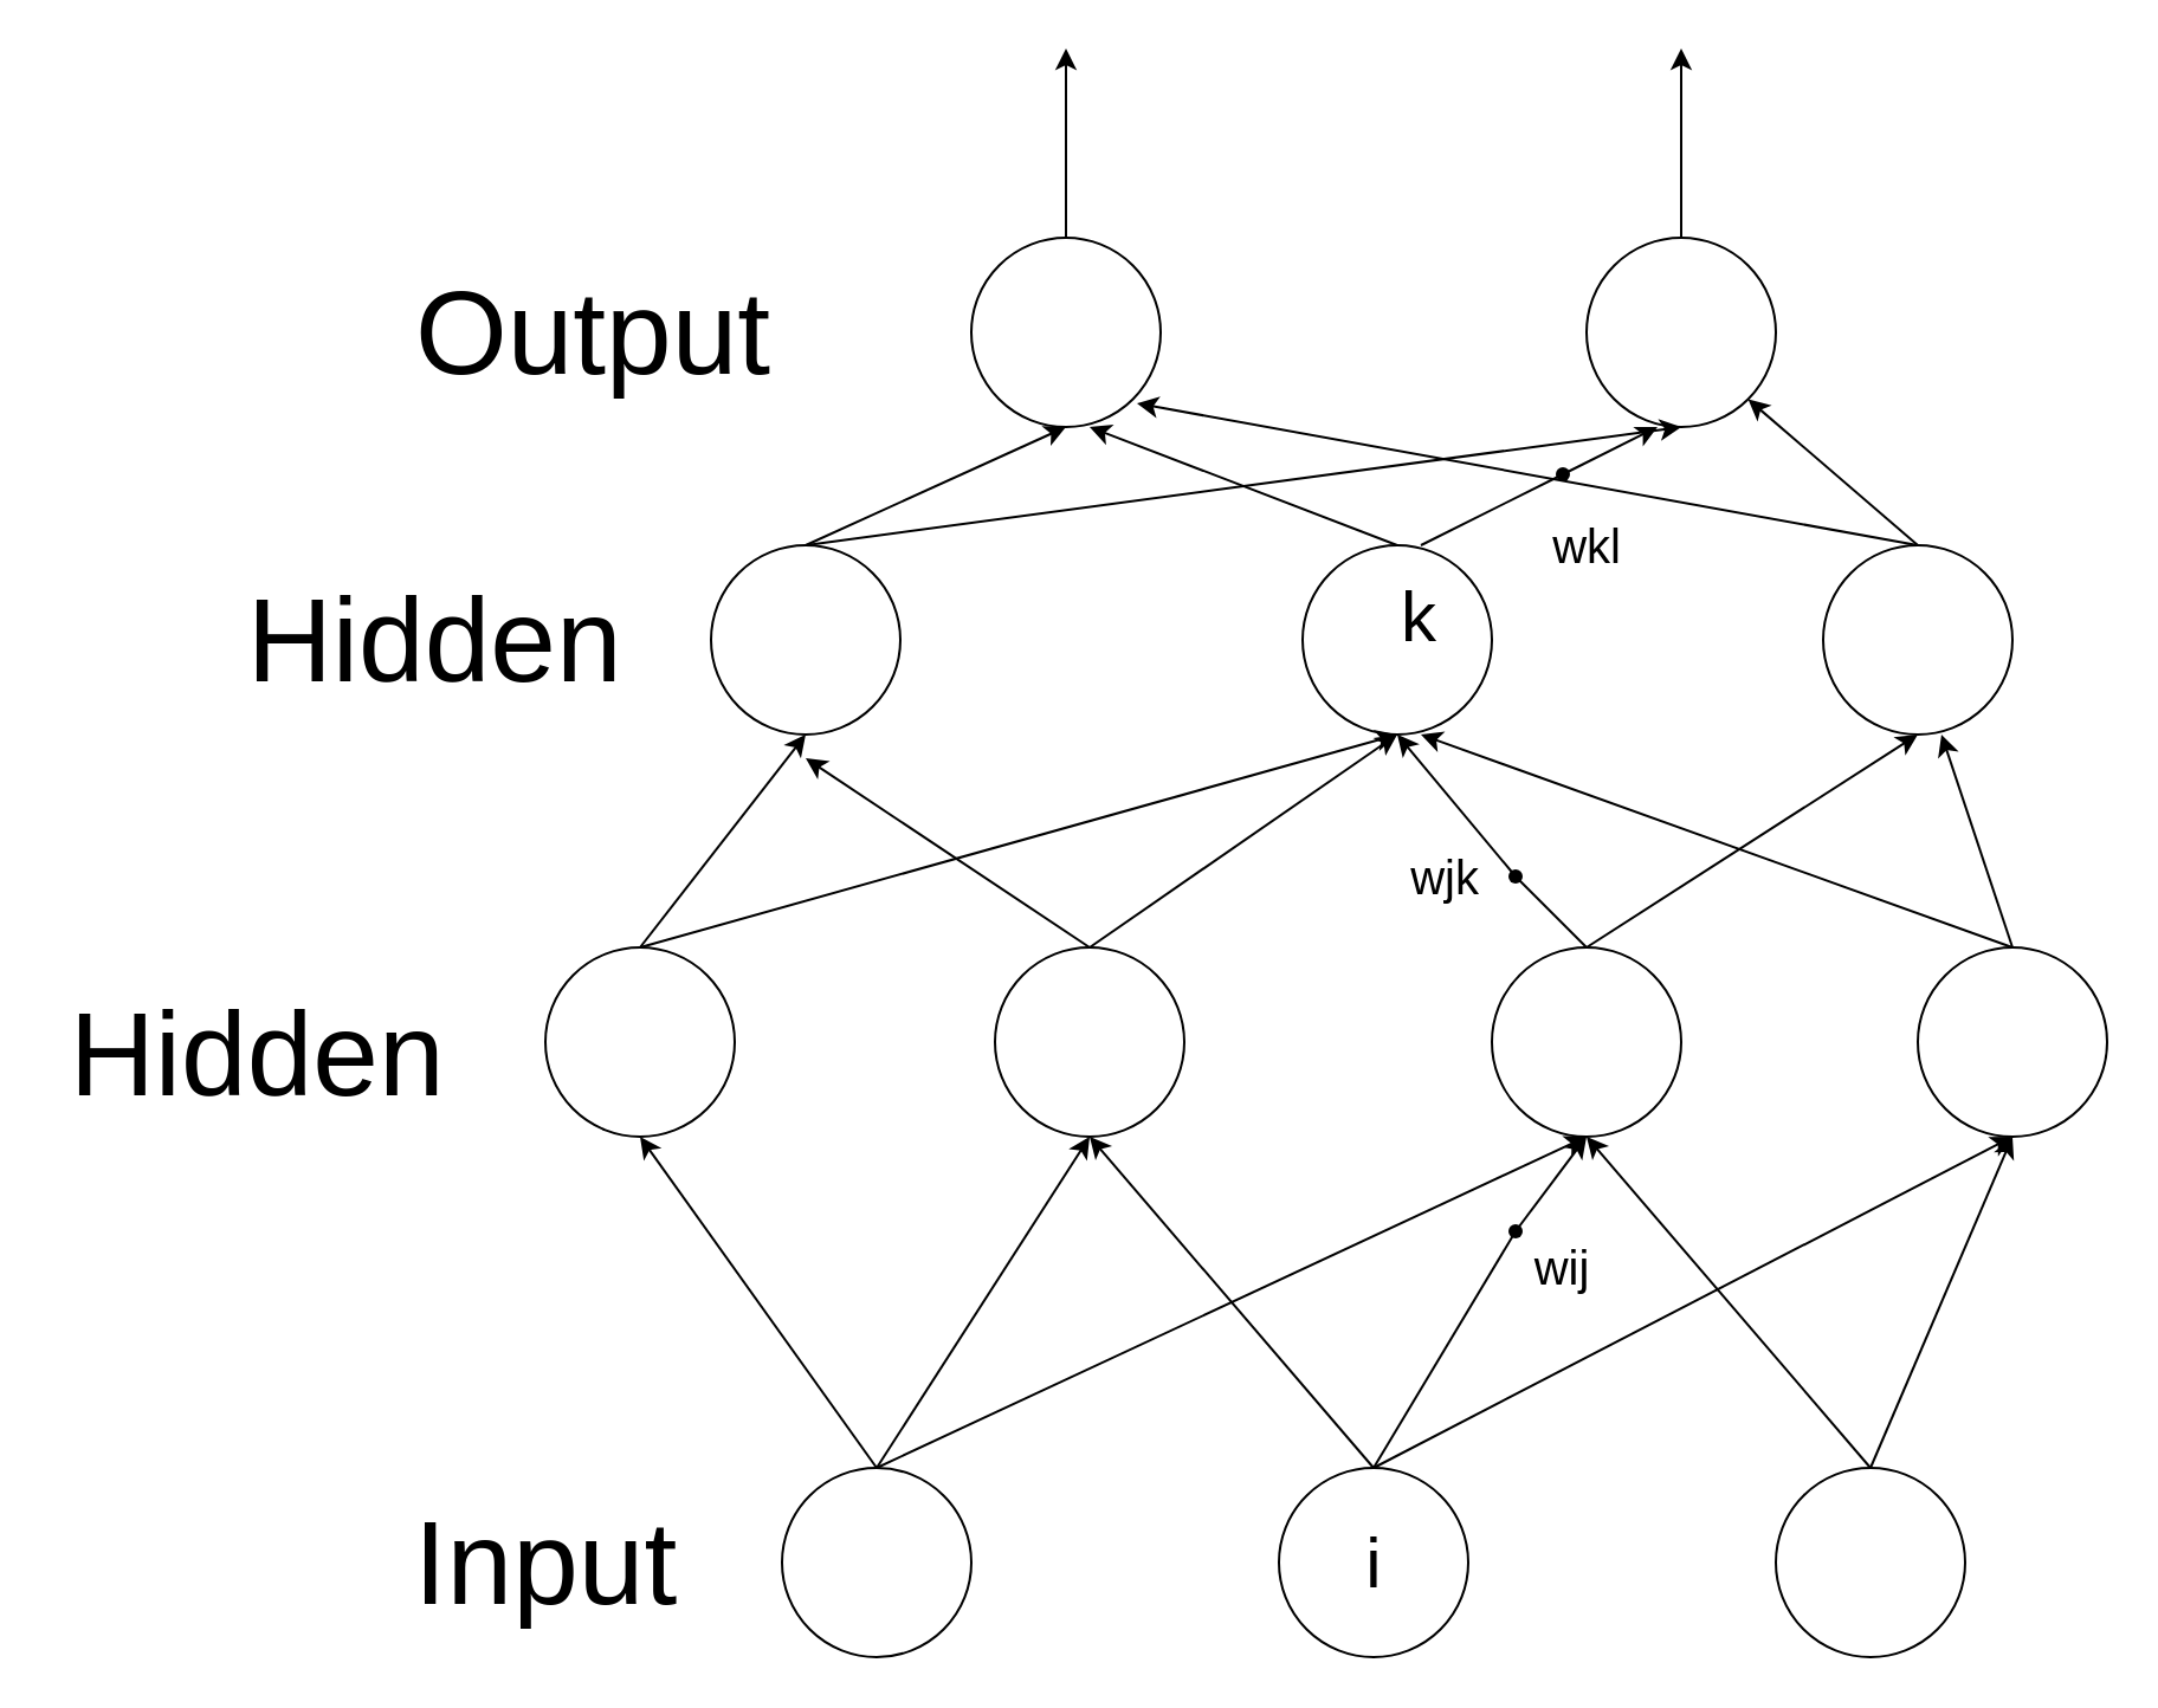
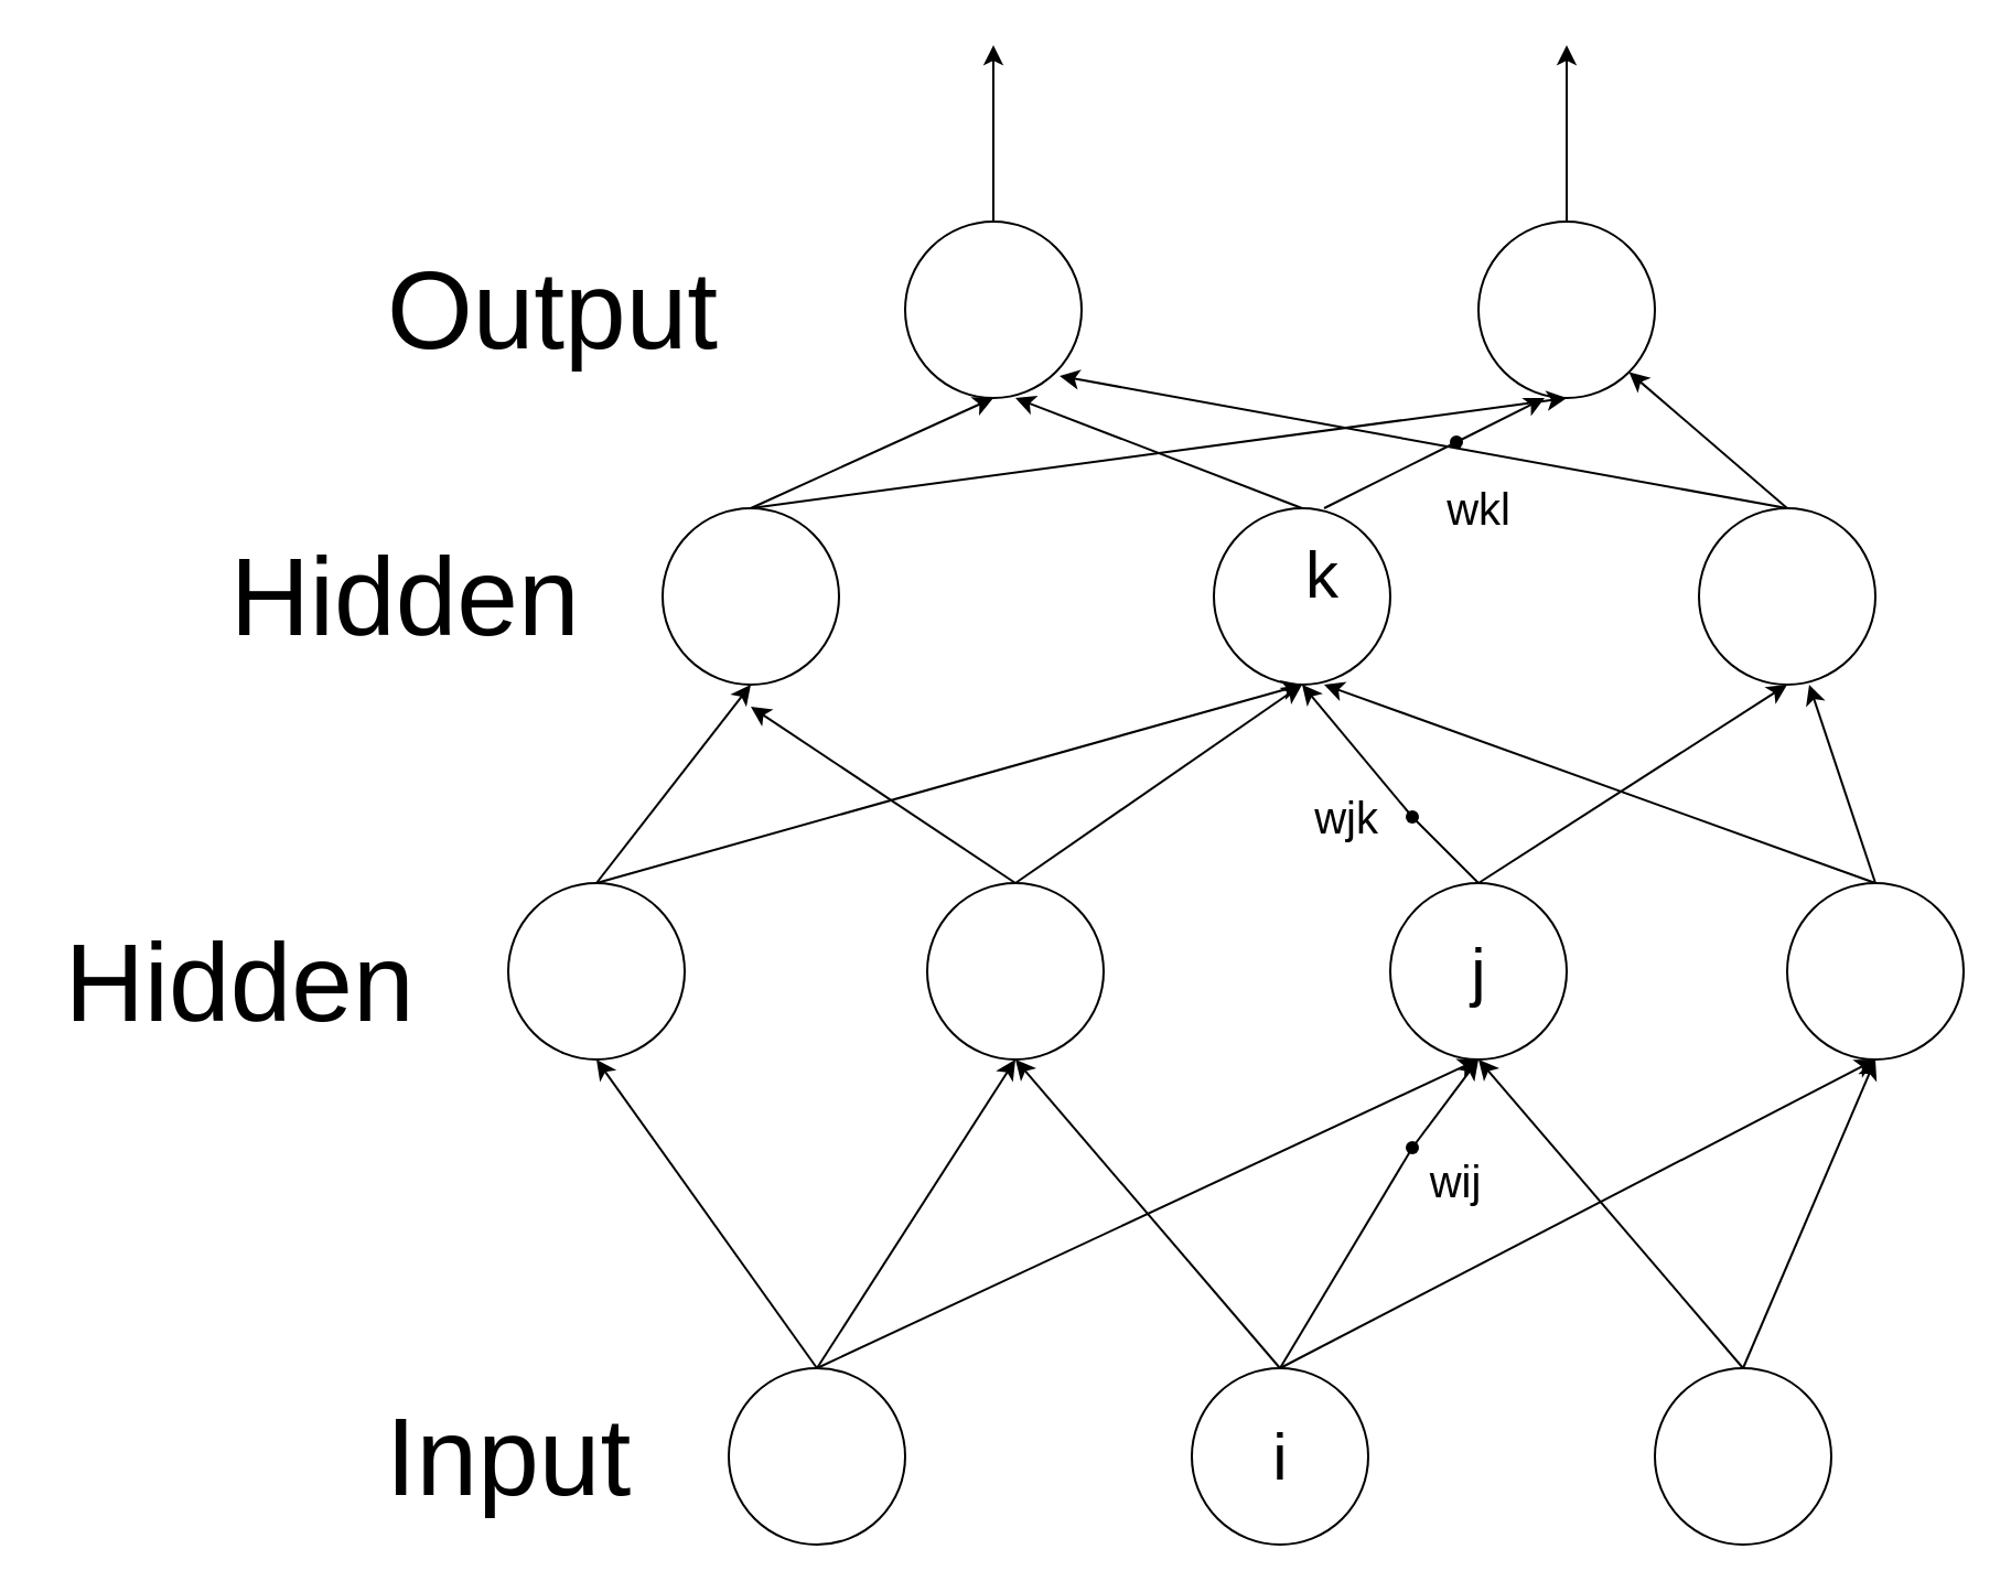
+ <mxCell id="39" value="j&lt;br&gt;" style="text;html=1;resizable=0;autosize=1;align=center;verticalAlign=middle;points=[];fillColor=none;strokeColor=none;rounded=0;fontSize=30;" parent="1" vertex="1"><mxGeometry x="660" y="420" width="20" height="40" as="geometry" /></mxCell>
